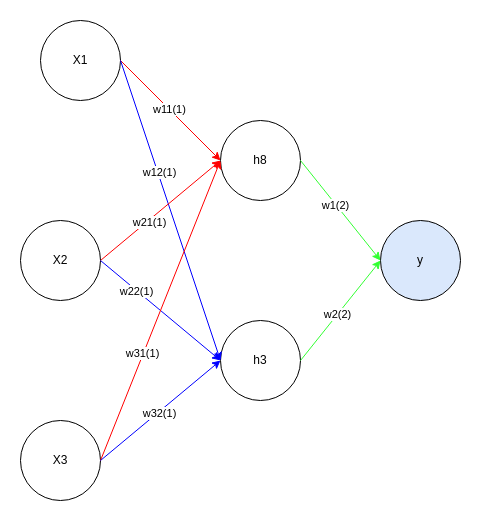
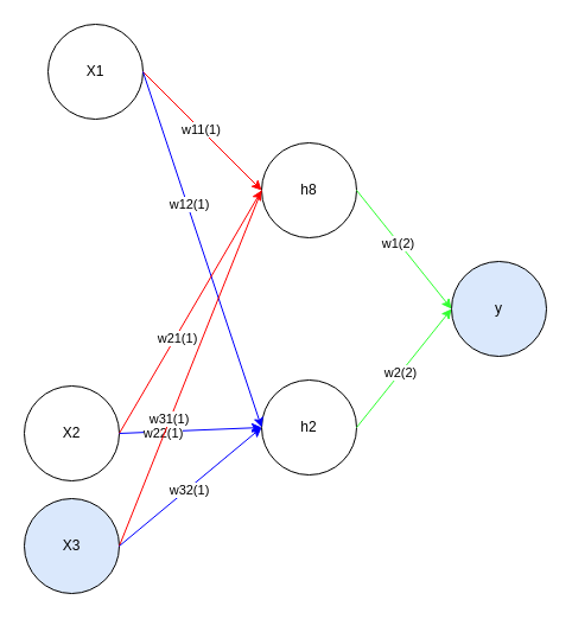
- <mxCell id="16" value="" style="endArrow=classic;html=1;rounded=0;exitX=1;exitY=0.5;exitDx=0;exitDy=0;strokeColor=#FF0000;entryX=0;entryY=0.5;entryDx=0;entryDy=0;" edge="1" parent="1" source="4" target="5"><mxGeometry width="50" height="50" relative="1" as="geometry"><mxPoint x="130" y="270" as="sourcePoint" /><mxPoint x="200" y="200" as="targetPoint" /></mxGeometry></mxCell>
+ <mxCell id="16" value="" style="endArrow=none;html=1;rounded=0;exitX=1;exitY=0.5;exitDx=0;exitDy=0;strokeColor=#FF0000;entryX=0;entryY=0.5;entryDx=0;entryDy=0;" edge="1" parent="1" source="4" target="5"><mxGeometry width="50" height="50" relative="1" as="geometry"><mxPoint x="130" y="270" as="sourcePoint" /><mxPoint x="200" y="200" as="targetPoint" /></mxGeometry></mxCell>
- <mxCell id="3" value="X2" style="ellipse;whiteSpace=wrap;html=1;" vertex="1" parent="1"><mxGeometry x="20" y="220" width="80" height="80" as="geometry" /></mxCell>
+ <mxCell id="3" value="X2" style="ellipse;whiteSpace=wrap;html=1;" vertex="1" parent="1"><mxGeometry x="20" y="325" width="80" height="80" as="geometry" /></mxCell>
- <mxCell id="6" value="h3" style="ellipse;whiteSpace=wrap;html=1;" vertex="1" parent="1"><mxGeometry x="220" y="320" width="80" height="80" as="geometry" /></mxCell>
+ <mxCell id="6" value="h2" style="ellipse;whiteSpace=wrap;html=1;" vertex="1" parent="1"><mxGeometry x="220" y="320" width="80" height="80" as="geometry" /></mxCell>
- <mxCell id="4" value="X3" style="ellipse;whiteSpace=wrap;html=1;" vertex="1" parent="1"><mxGeometry x="20" y="420" width="80" height="80" as="geometry" /></mxCell>
+ <mxCell id="4" value="X3" style="ellipse;whiteSpace=wrap;html=1;fillColor=#dae8fc;" vertex="1" parent="1"><mxGeometry x="20" y="420" width="80" height="80" as="geometry" /></mxCell>
